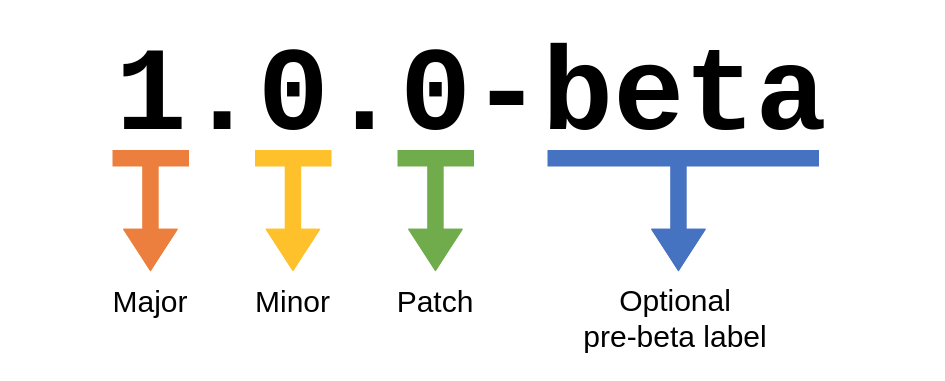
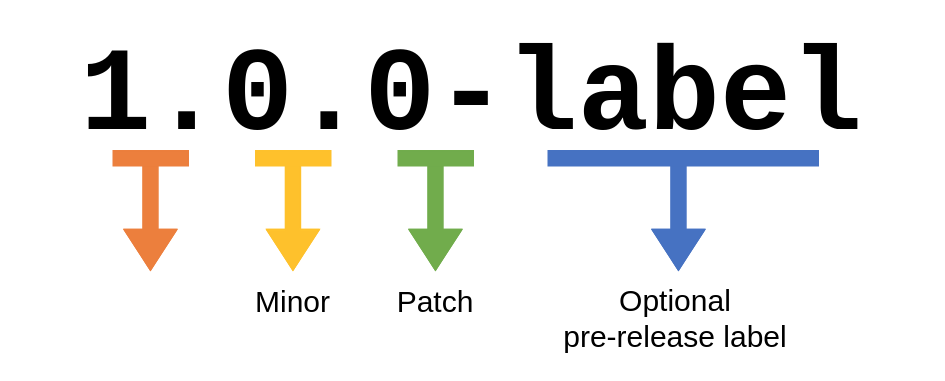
- <mxCell id="2" value="&lt;font face=&quot;Courier New&quot; size=&quot;1&quot;&gt;&lt;b style=&quot;font-size: 79px&quot;&gt;1.0.0-beta&lt;/b&gt;&lt;/font&gt;" style="text;html=1;strokeColor=none;fillColor=none;align=center;verticalAlign=middle;whiteSpace=wrap;rounded=0;" vertex="1" parent="1"><mxGeometry x="20" y="20" width="588" height="90" as="geometry" /></mxCell>
+ <mxCell id="2" value="&lt;font face=&quot;Courier New&quot; size=&quot;1&quot;&gt;&lt;b style=&quot;font-size: 79px&quot;&gt;1.0.0-label&lt;/b&gt;&lt;/font&gt;" style="text;html=1;strokeColor=none;fillColor=none;align=center;verticalAlign=middle;whiteSpace=wrap;rounded=0;" vertex="1" parent="1"><mxGeometry x="20" y="20" width="588" height="90" as="geometry" /></mxCell>
- <mxCell id="12" value="&lt;font style=&quot;font-size: 20px&quot;&gt;Major&lt;/font&gt;" style="text;html=1;strokeColor=none;fillColor=none;align=center;verticalAlign=middle;whiteSpace=wrap;rounded=0;" vertex="1" parent="1"><mxGeometry x="75" y="190" width="50" height="20" as="geometry" /></mxCell>
- <mxCell id="15" value="&lt;font style=&quot;font-size: 20px&quot;&gt;Optional&lt;br&gt;pre-beta label&lt;br&gt;&lt;/font&gt;" style="text;html=1;strokeColor=none;fillColor=none;align=center;verticalAlign=middle;whiteSpace=wrap;rounded=0;" vertex="1" parent="1"><mxGeometry x="365" y="190" width="170" height="42" as="geometry" /></mxCell>
+ <mxCell id="15" value="&lt;font style=&quot;font-size: 20px&quot;&gt;Optional&lt;br&gt;pre-release label&lt;br&gt;&lt;/font&gt;" style="text;html=1;strokeColor=none;fillColor=none;align=center;verticalAlign=middle;whiteSpace=wrap;rounded=0;" vertex="1" parent="1"><mxGeometry x="365" y="190" width="170" height="42" as="geometry" /></mxCell>
